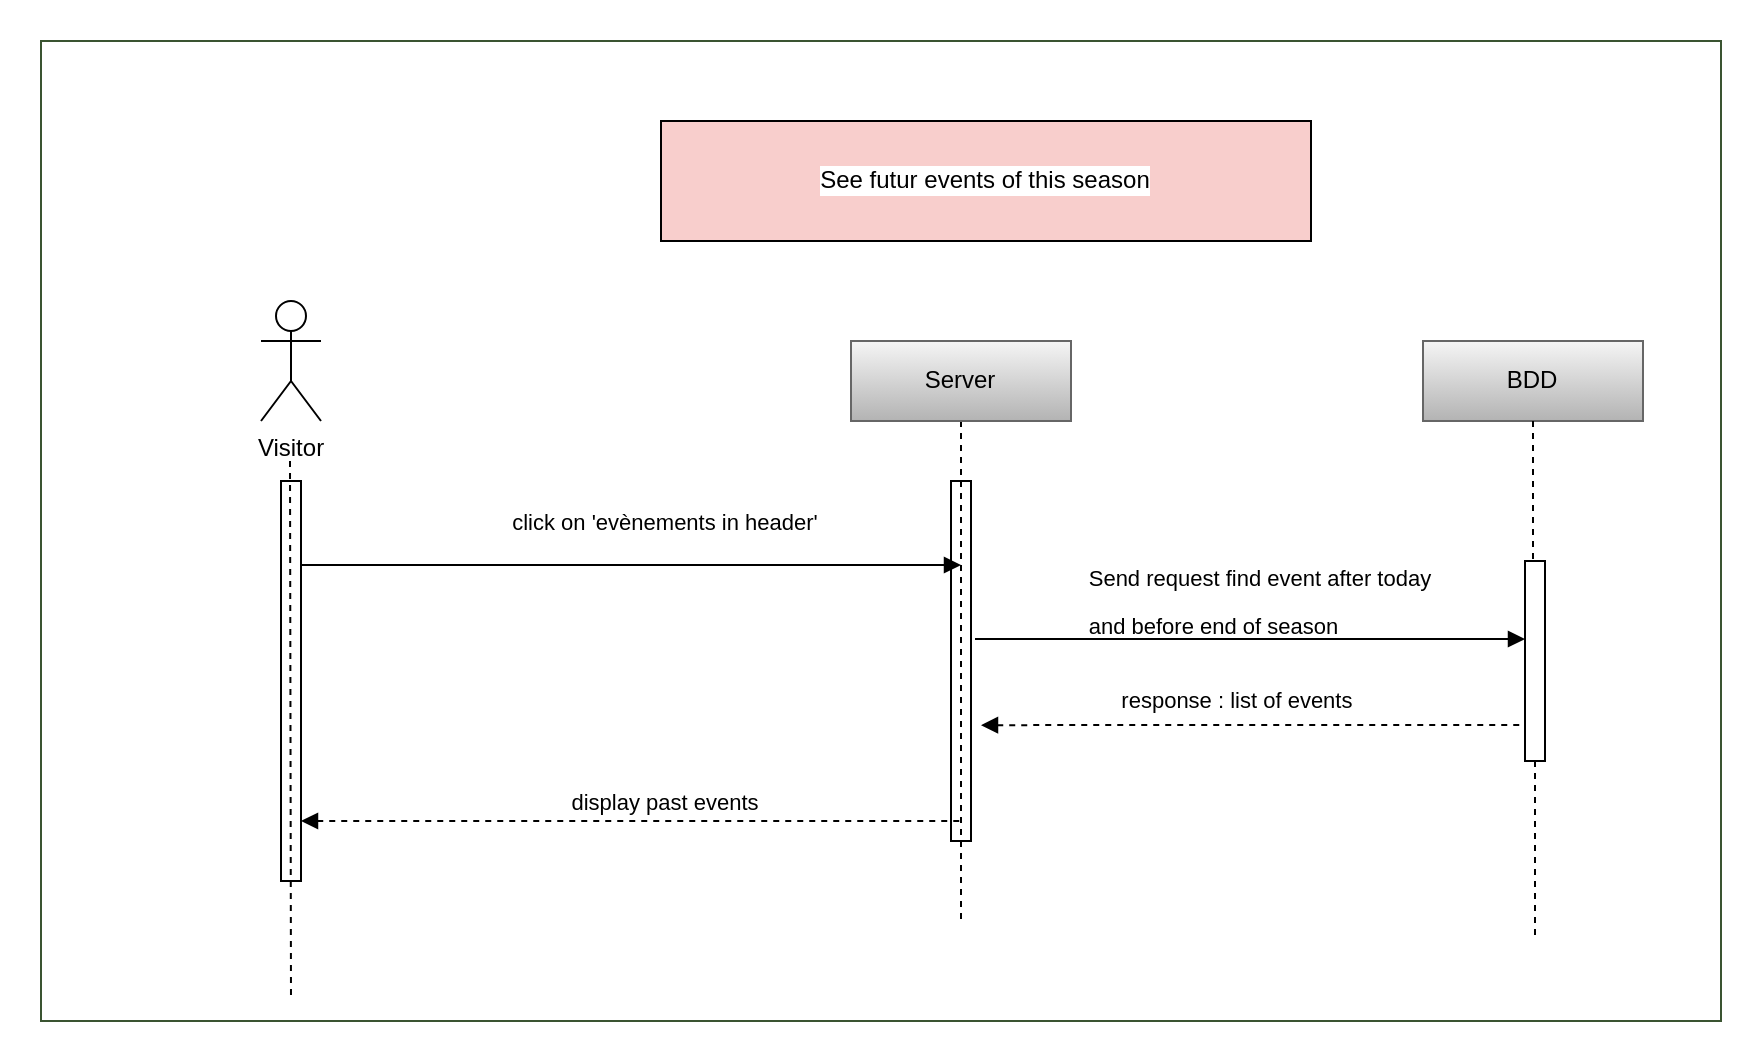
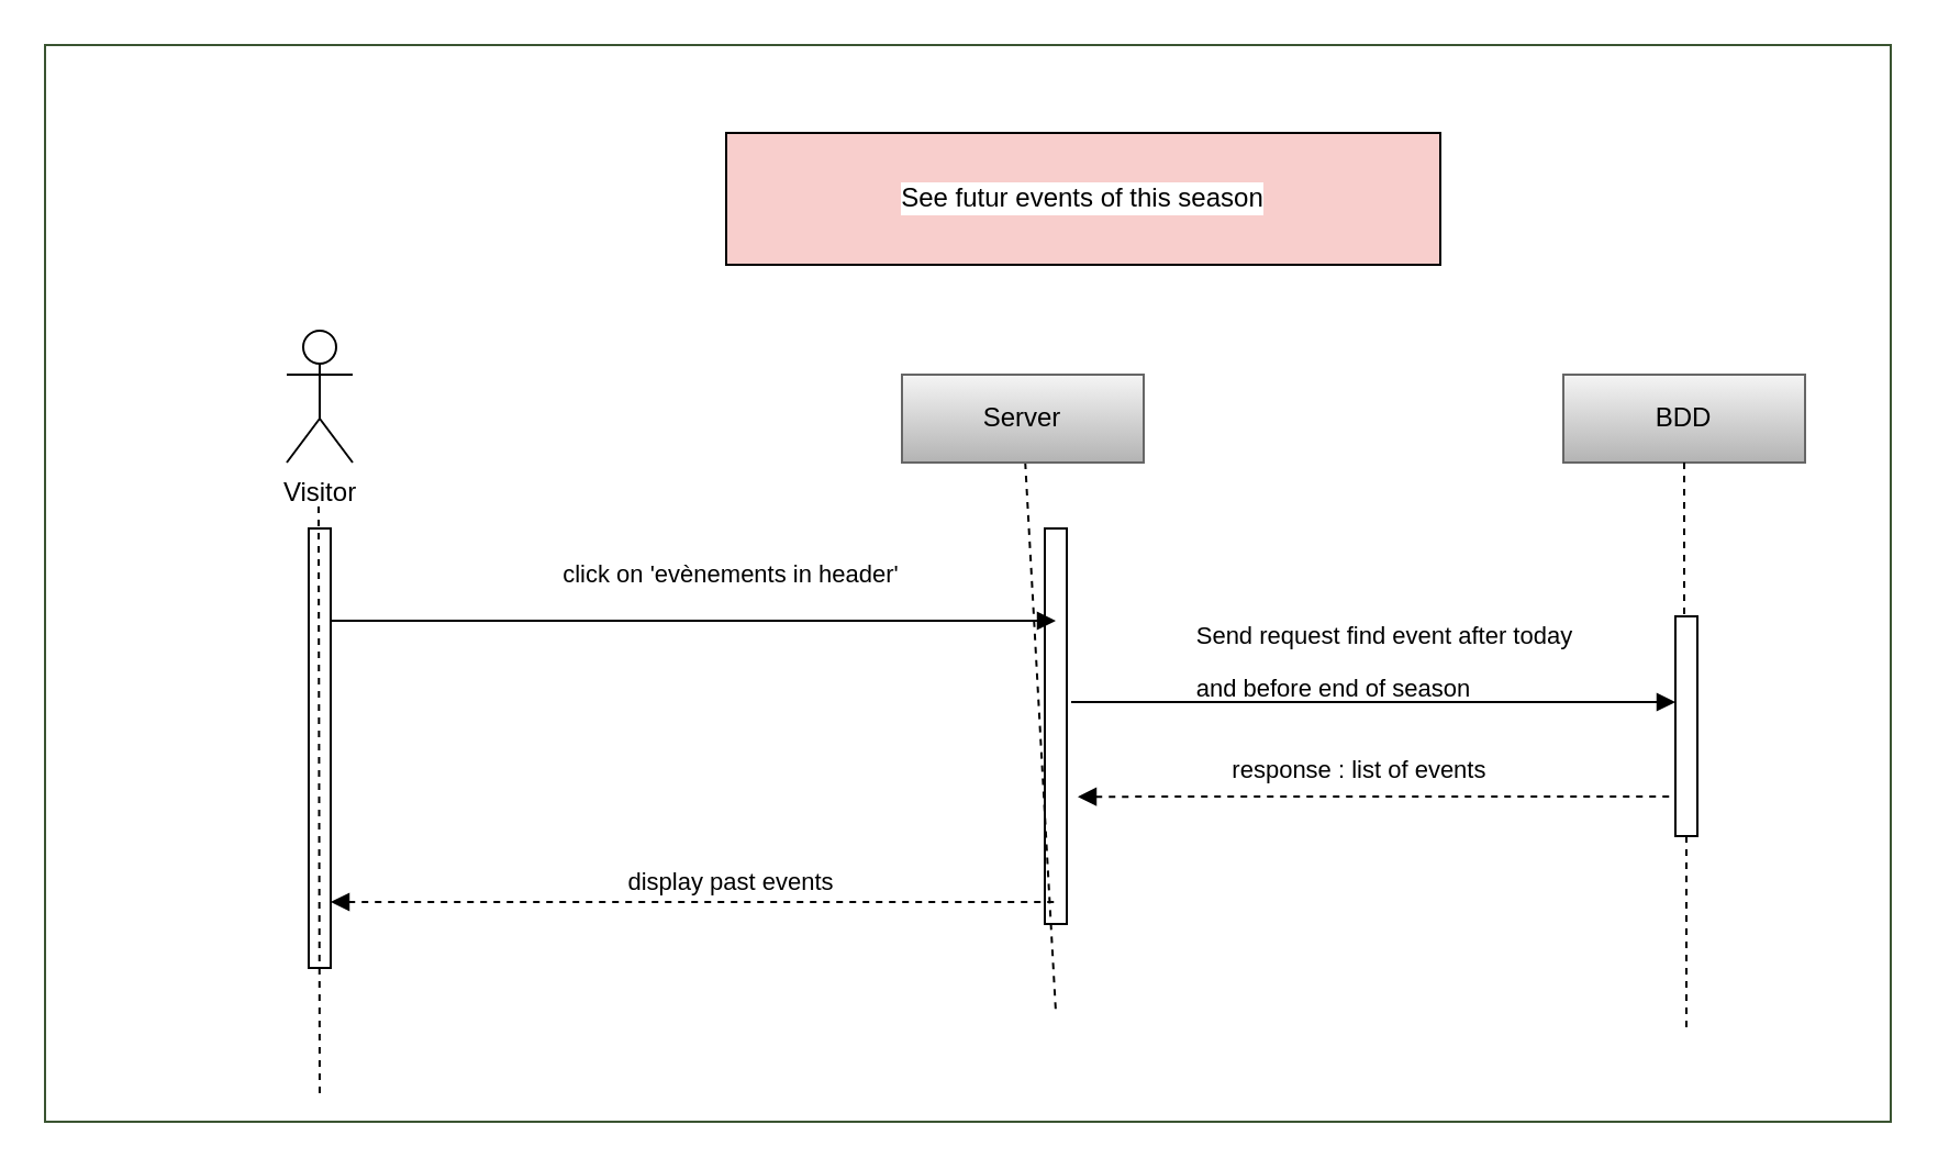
- <mxCell id="7" value="Server" style="rounded=0;whiteSpace=wrap;html=1;labelBackgroundColor=none;fillColor=#f5f5f5;strokeColor=#666666;gradientColor=#b3b3b3;fontColor=#000000;" vertex="1" parent="1"><mxGeometry x="425" y="170" width="110" height="40" as="geometry" /></mxCell>
+ <mxCell id="7" value="Server" style="rounded=0;whiteSpace=wrap;html=1;labelBackgroundColor=none;fillColor=#f5f5f5;strokeColor=#666666;gradientColor=#b3b3b3;fontColor=#000000;" vertex="1" parent="1"><mxGeometry x="410" y="170" width="110" height="40" as="geometry" /></mxCell>
